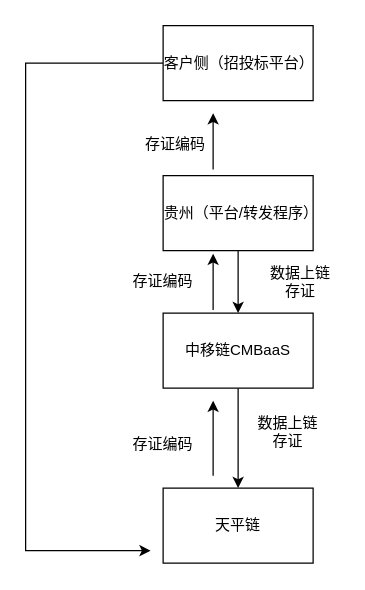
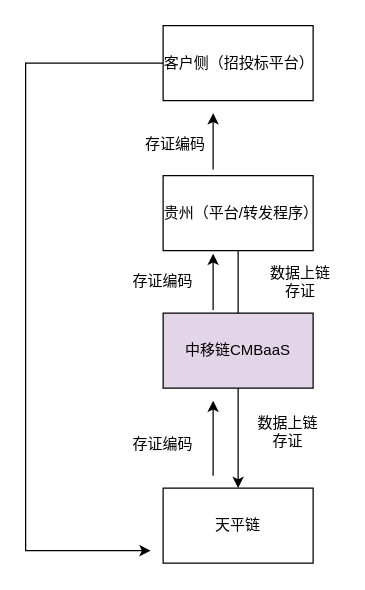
- <mxCell id="5" style="edgeStyle=orthogonalEdgeStyle;rounded=0;orthogonalLoop=1;jettySize=auto;html=1;exitX=0.5;exitY=1;exitDx=0;exitDy=0;entryX=0.5;entryY=0;entryDx=0;entryDy=0;" edge="1" parent="1" source="6" target="3"><mxGeometry relative="1" as="geometry" /></mxCell>
+ <mxCell id="5" style="edgeStyle=orthogonalEdgeStyle;rounded=0;orthogonalLoop=1;jettySize=auto;html=1;exitX=0.5;exitY=1;exitDx=0;exitDy=0;entryX=0.5;entryY=0;entryDx=0;entryDy=0;endArrow=none;" edge="1" parent="1" source="6" target="3"><mxGeometry relative="1" as="geometry" /></mxCell>
- <mxCell id="3" value="中移链CMBaaS" style="rounded=0;whiteSpace=wrap;html=1;" vertex="1" parent="1"><mxGeometry x="130" y="250" width="120" height="60" as="geometry" /></mxCell>
+ <mxCell id="3" value="中移链CMBaaS" style="rounded=0;whiteSpace=wrap;html=1;fillColor=#e1d5e7;" vertex="1" parent="1"><mxGeometry x="130" y="250" width="120" height="60" as="geometry" /></mxCell>
